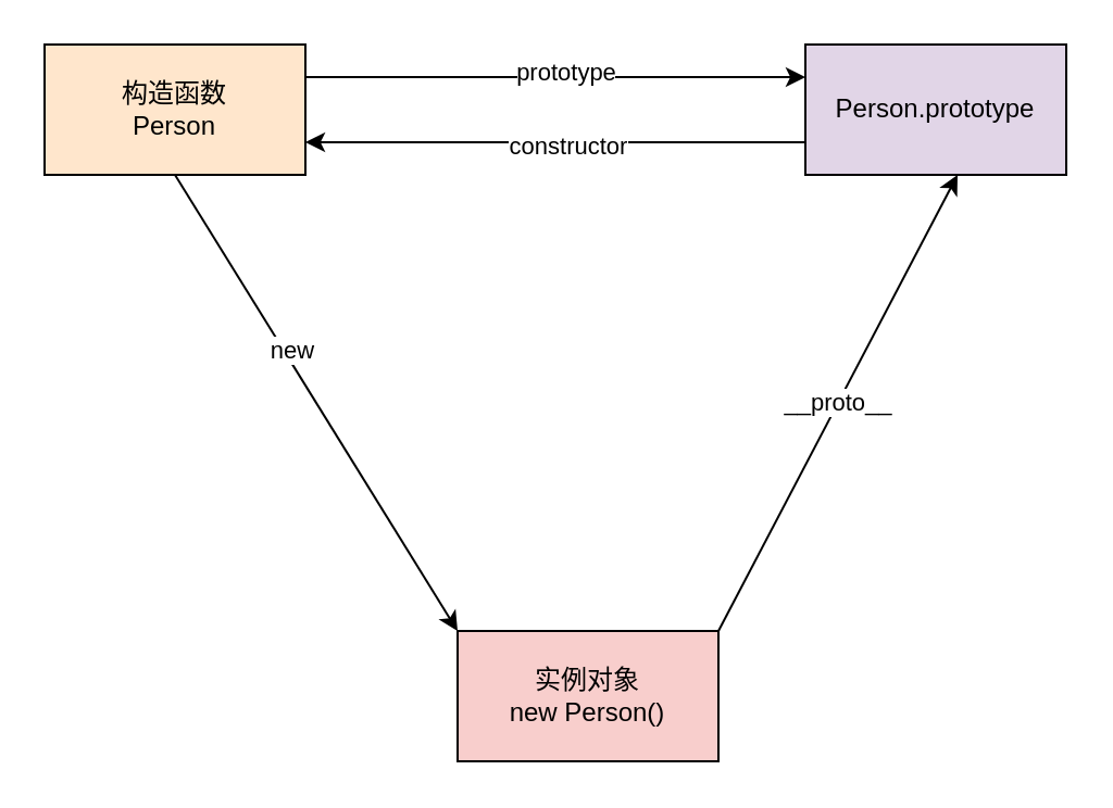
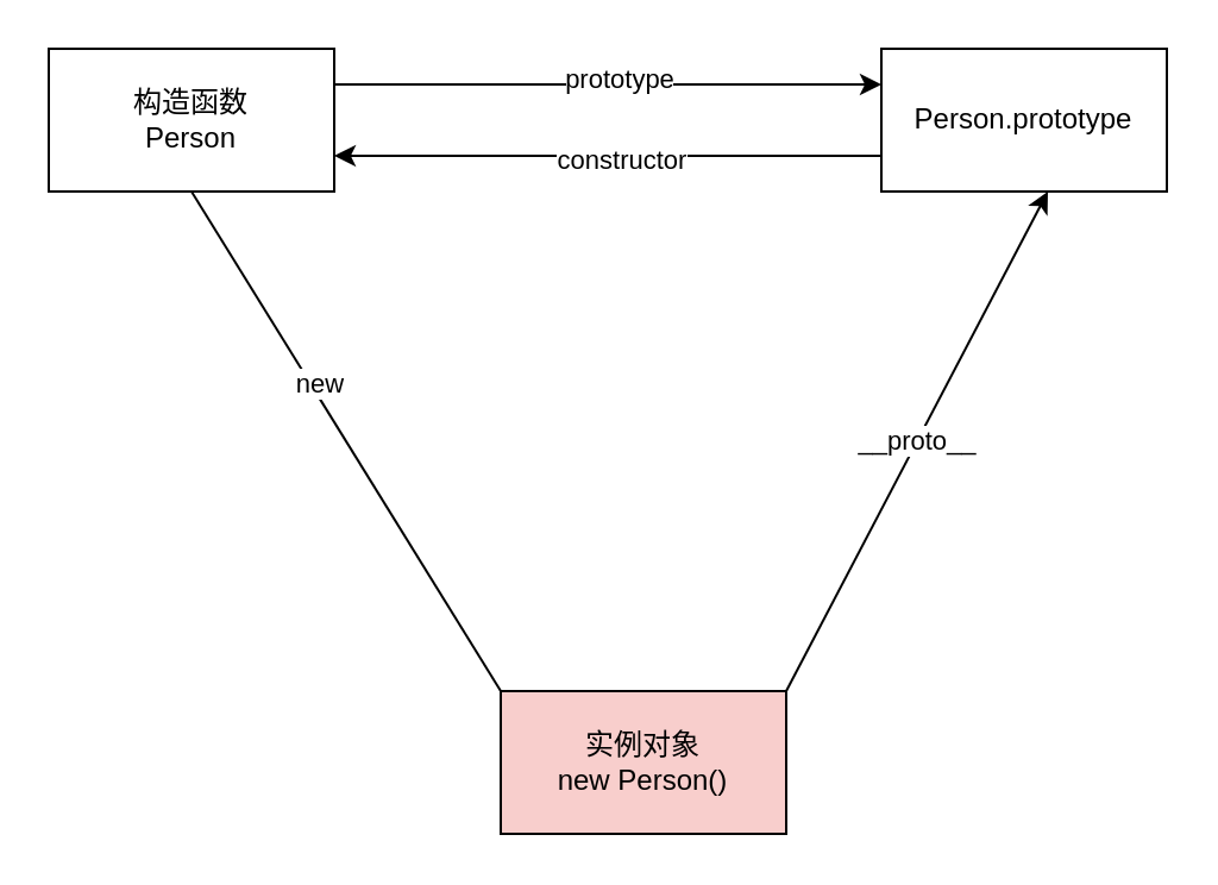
- <mxCell id="4" value="构造函数&lt;br&gt;Person" style="rounded=0;whiteSpace=wrap;html=1;fillColor=#ffe6cc;" vertex="1" parent="1"><mxGeometry x="20" y="20" width="120" height="60" as="geometry" /></mxCell>
+ <mxCell id="4" value="构造函数&lt;br&gt;Person" style="rounded=0;whiteSpace=wrap;html=1;" vertex="1" parent="1"><mxGeometry x="20" y="20" width="120" height="60" as="geometry" /></mxCell>
- <mxCell id="7" value="Person.prototype" style="rounded=0;whiteSpace=wrap;html=1;fillColor=#e1d5e7;" vertex="1" parent="1"><mxGeometry x="370" y="20" width="120" height="60" as="geometry" /></mxCell>
+ <mxCell id="7" value="Person.prototype" style="rounded=0;whiteSpace=wrap;html=1;" vertex="1" parent="1"><mxGeometry x="370" y="20" width="120" height="60" as="geometry" /></mxCell>
- <mxCell id="9" value="" style="endArrow=classic;html=1;exitX=0.5;exitY=1;exitDx=0;exitDy=0;entryX=0;entryY=0;entryDx=0;entryDy=0;" edge="1" parent="1" source="4" target="8"><mxGeometry width="50" height="50" relative="1" as="geometry"><mxPoint x="250" y="290" as="sourcePoint" /><mxPoint x="90" y="220" as="targetPoint" /></mxGeometry></mxCell>
+ <mxCell id="9" value="" style="endArrow=none;html=1;exitX=0.5;exitY=1;exitDx=0;exitDy=0;entryX=0;entryY=0;entryDx=0;entryDy=0;" edge="1" parent="1" source="4" target="8"><mxGeometry width="50" height="50" relative="1" as="geometry"><mxPoint x="250" y="290" as="sourcePoint" /><mxPoint x="90" y="220" as="targetPoint" /></mxGeometry></mxCell>
